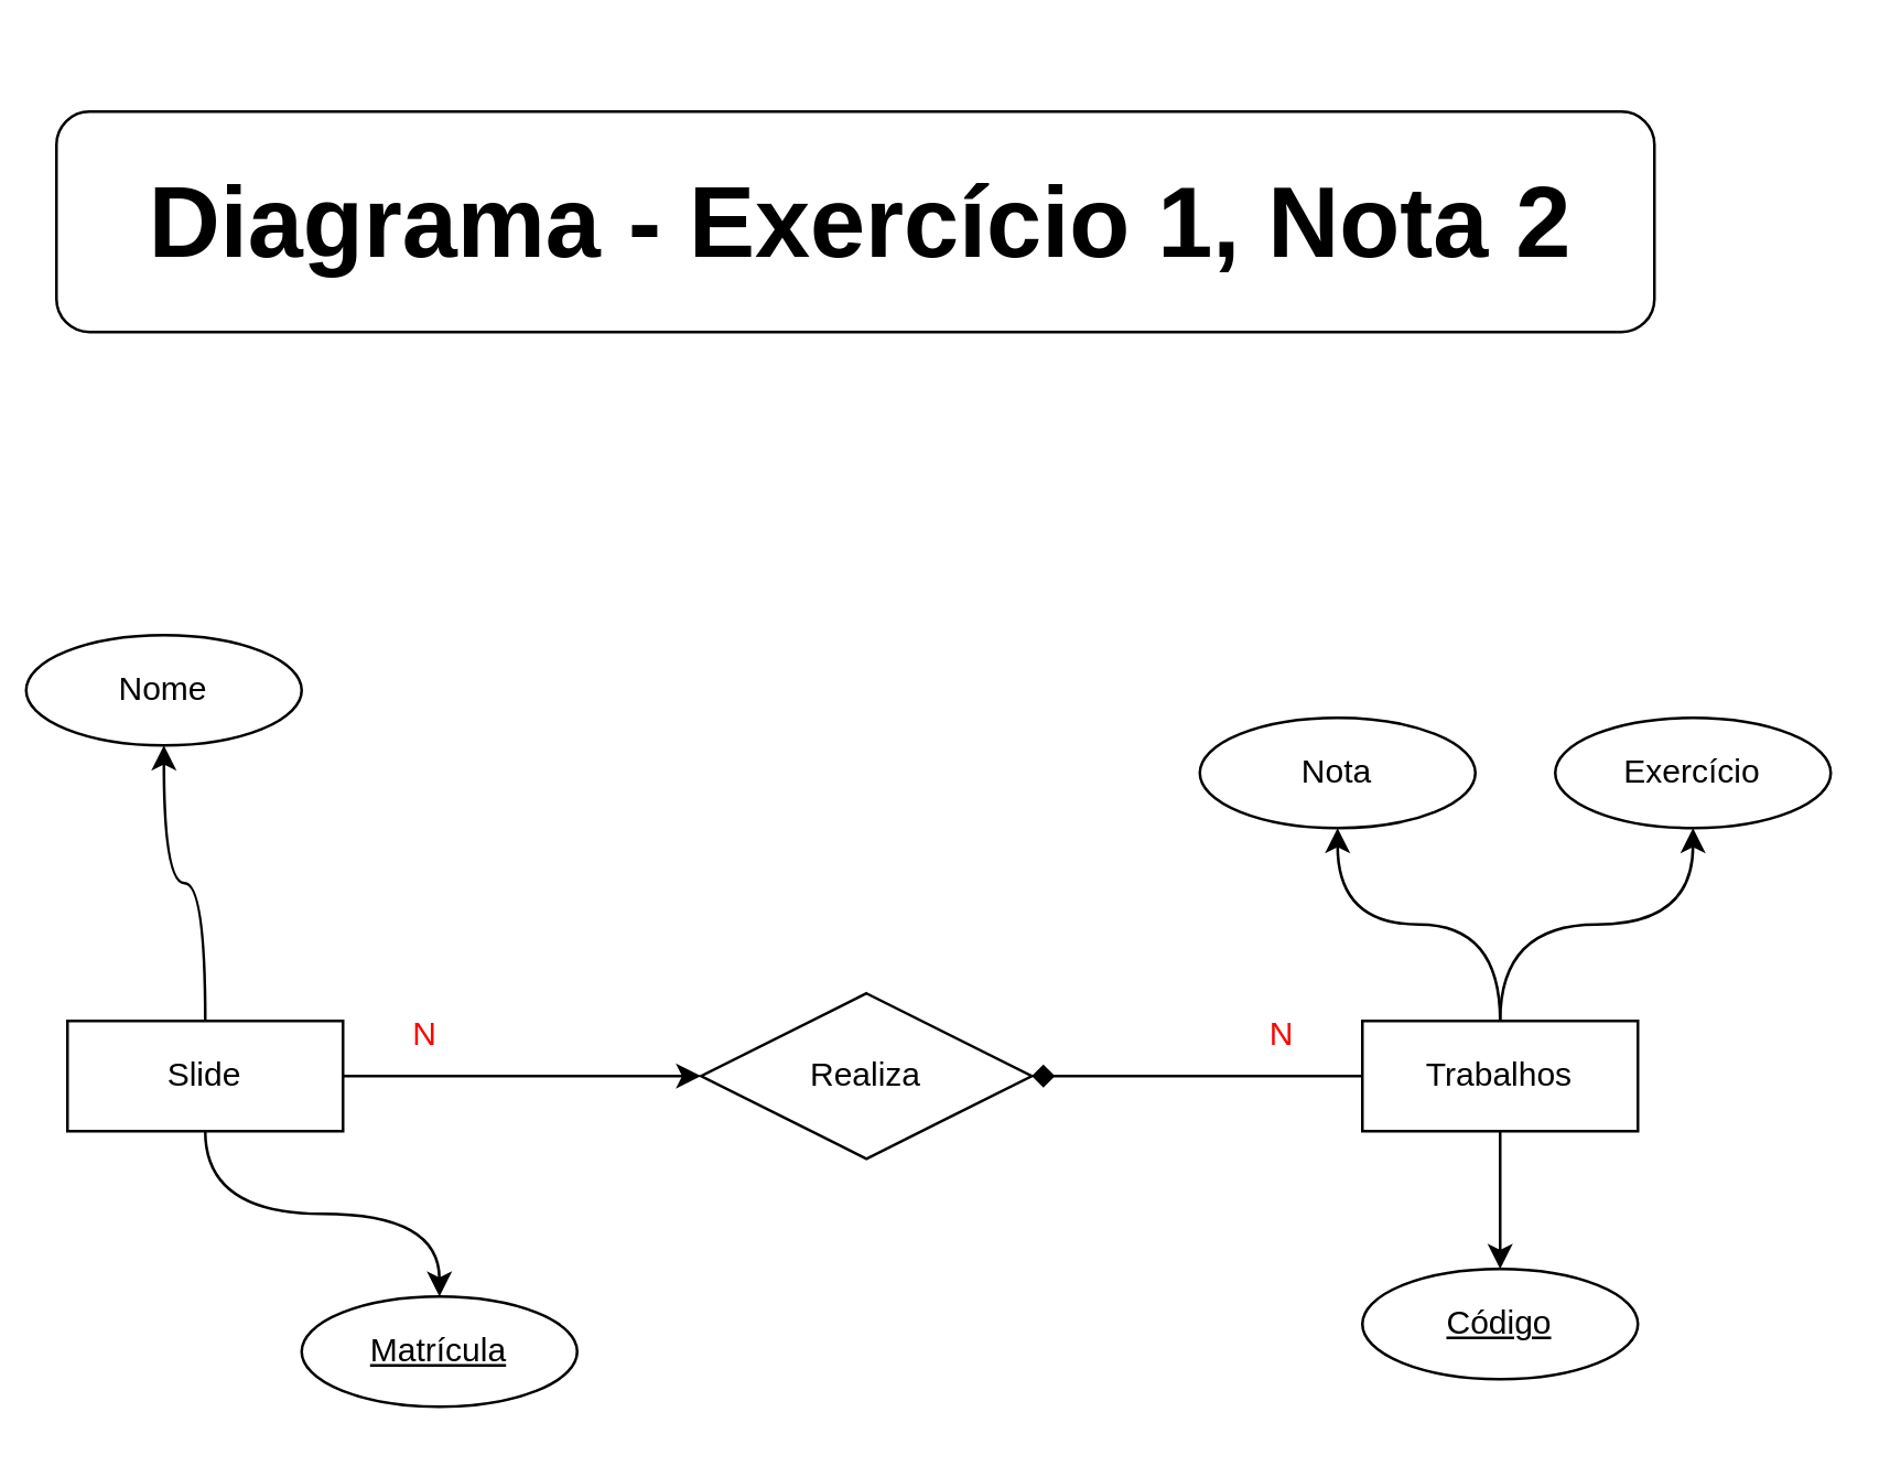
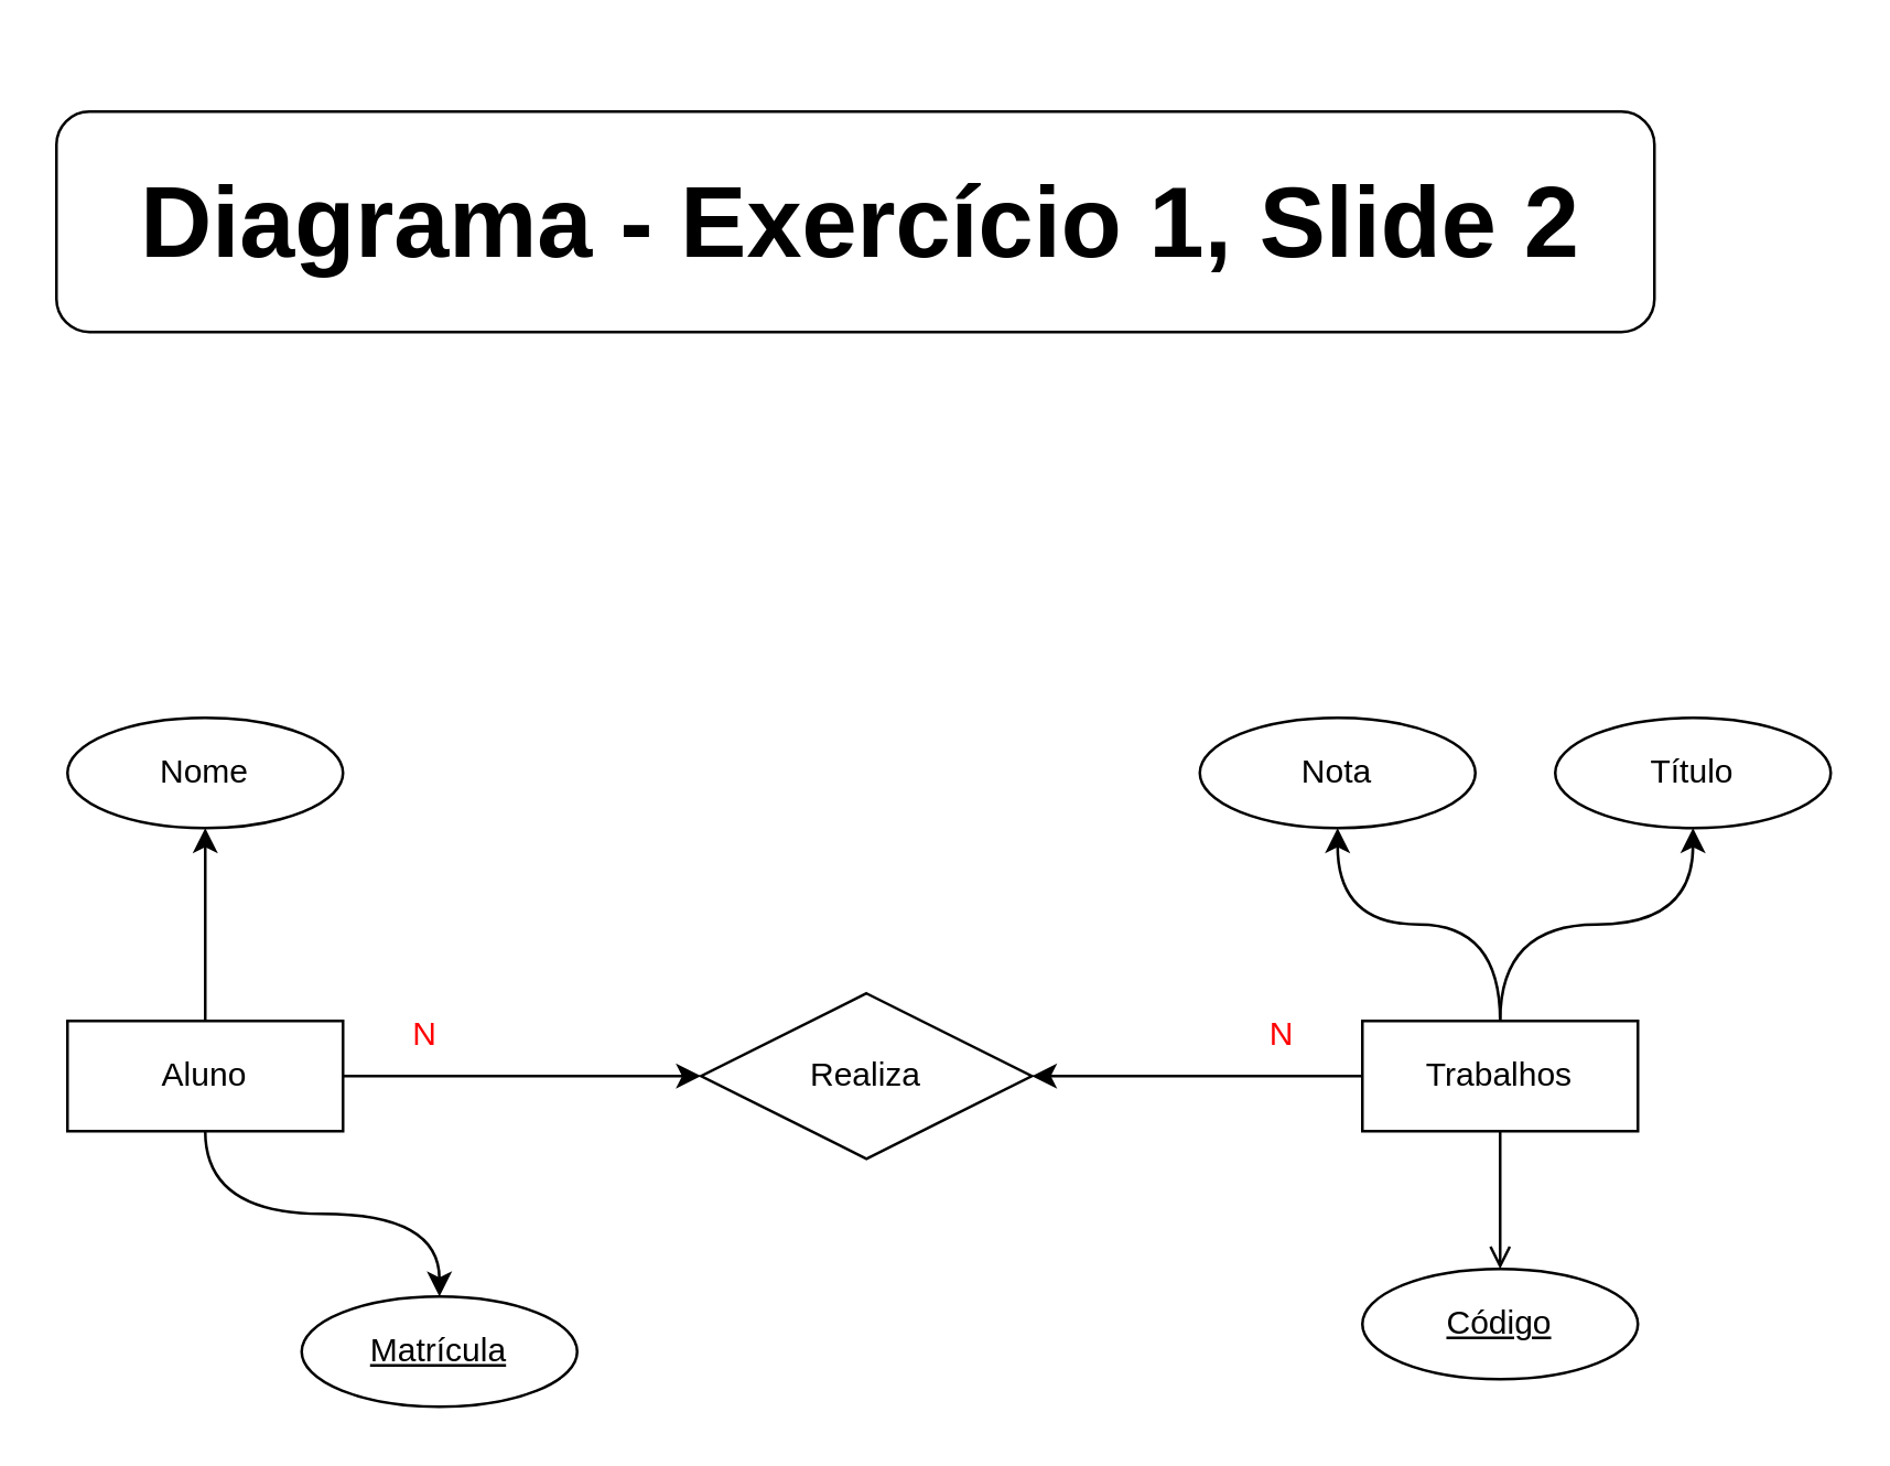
- <mxCell id="3" value="&lt;span style=&quot;font-size: 36px;&quot;&gt;&lt;b&gt;Diagrama - Exercício 1, Nota 2&lt;/b&gt;&lt;/span&gt;" style="text;html=1;strokeColor=none;fillColor=none;align=center;verticalAlign=middle;whiteSpace=wrap;rounded=0;" parent="1" vertex="1"><mxGeometry x="24" y="20" width="576" height="120" as="geometry" /></mxCell>
+ <mxCell id="3" value="&lt;span style=&quot;font-size: 36px;&quot;&gt;&lt;b&gt;Diagrama - Exercício 1, Slide 2&lt;/b&gt;&lt;/span&gt;" style="text;html=1;strokeColor=none;fillColor=none;align=center;verticalAlign=middle;whiteSpace=wrap;rounded=0;" parent="1" vertex="1"><mxGeometry x="24" y="20" width="576" height="120" as="geometry" /></mxCell>
- <mxCell id="16" value="Nome" style="ellipse;whiteSpace=wrap;html=1;align=center;" parent="1" vertex="1"><mxGeometry x="9" y="230" width="100" height="40" as="geometry" /></mxCell>
+ <mxCell id="16" value="Nome" style="ellipse;whiteSpace=wrap;html=1;align=center;" parent="1" vertex="1"><mxGeometry x="24" y="260" width="100" height="40" as="geometry" /></mxCell>
- <mxCell id="14" value="Exercício" style="ellipse;whiteSpace=wrap;html=1;align=center;" parent="1" vertex="1"><mxGeometry x="564" y="260" width="100" height="40" as="geometry" /></mxCell>
+ <mxCell id="14" value="Título" style="ellipse;whiteSpace=wrap;html=1;align=center;" parent="1" vertex="1"><mxGeometry x="564" y="260" width="100" height="40" as="geometry" /></mxCell>
- <mxCell id="7" value="Slide" style="whiteSpace=wrap;html=1;align=center;" parent="1" vertex="1"><mxGeometry x="24" y="370" width="100" height="40" as="geometry" /></mxCell>
+ <mxCell id="7" value="Aluno" style="whiteSpace=wrap;html=1;align=center;" parent="1" vertex="1"><mxGeometry x="24" y="370" width="100" height="40" as="geometry" /></mxCell>
- <mxCell id="12" style="edgeStyle=orthogonalEdgeStyle;rounded=0;orthogonalLoop=1;jettySize=auto;html=1;entryX=1;entryY=0.5;entryDx=0;entryDy=0;endArrow=diamond;" edge="1" parent="1" source="13" target="8"><mxGeometry relative="1" as="geometry" /></mxCell>
+ <mxCell id="12" style="edgeStyle=orthogonalEdgeStyle;rounded=0;orthogonalLoop=1;jettySize=auto;html=1;entryX=1;entryY=0.5;entryDx=0;entryDy=0;" edge="1" parent="1" source="13" target="8"><mxGeometry relative="1" as="geometry" /></mxCell>
- <mxCell id="11" style="edgeStyle=orthogonalEdgeStyle;rounded=0;orthogonalLoop=1;jettySize=auto;html=1;entryX=0.5;entryY=0;entryDx=0;entryDy=0;" parent="1" source="13" target="17" edge="1"><mxGeometry relative="1" as="geometry" /></mxCell>
+ <mxCell id="11" style="edgeStyle=orthogonalEdgeStyle;rounded=0;orthogonalLoop=1;jettySize=auto;html=1;entryX=0.5;entryY=0;entryDx=0;entryDy=0;endArrow=open;" parent="1" source="13" target="17" edge="1"><mxGeometry relative="1" as="geometry" /></mxCell>
